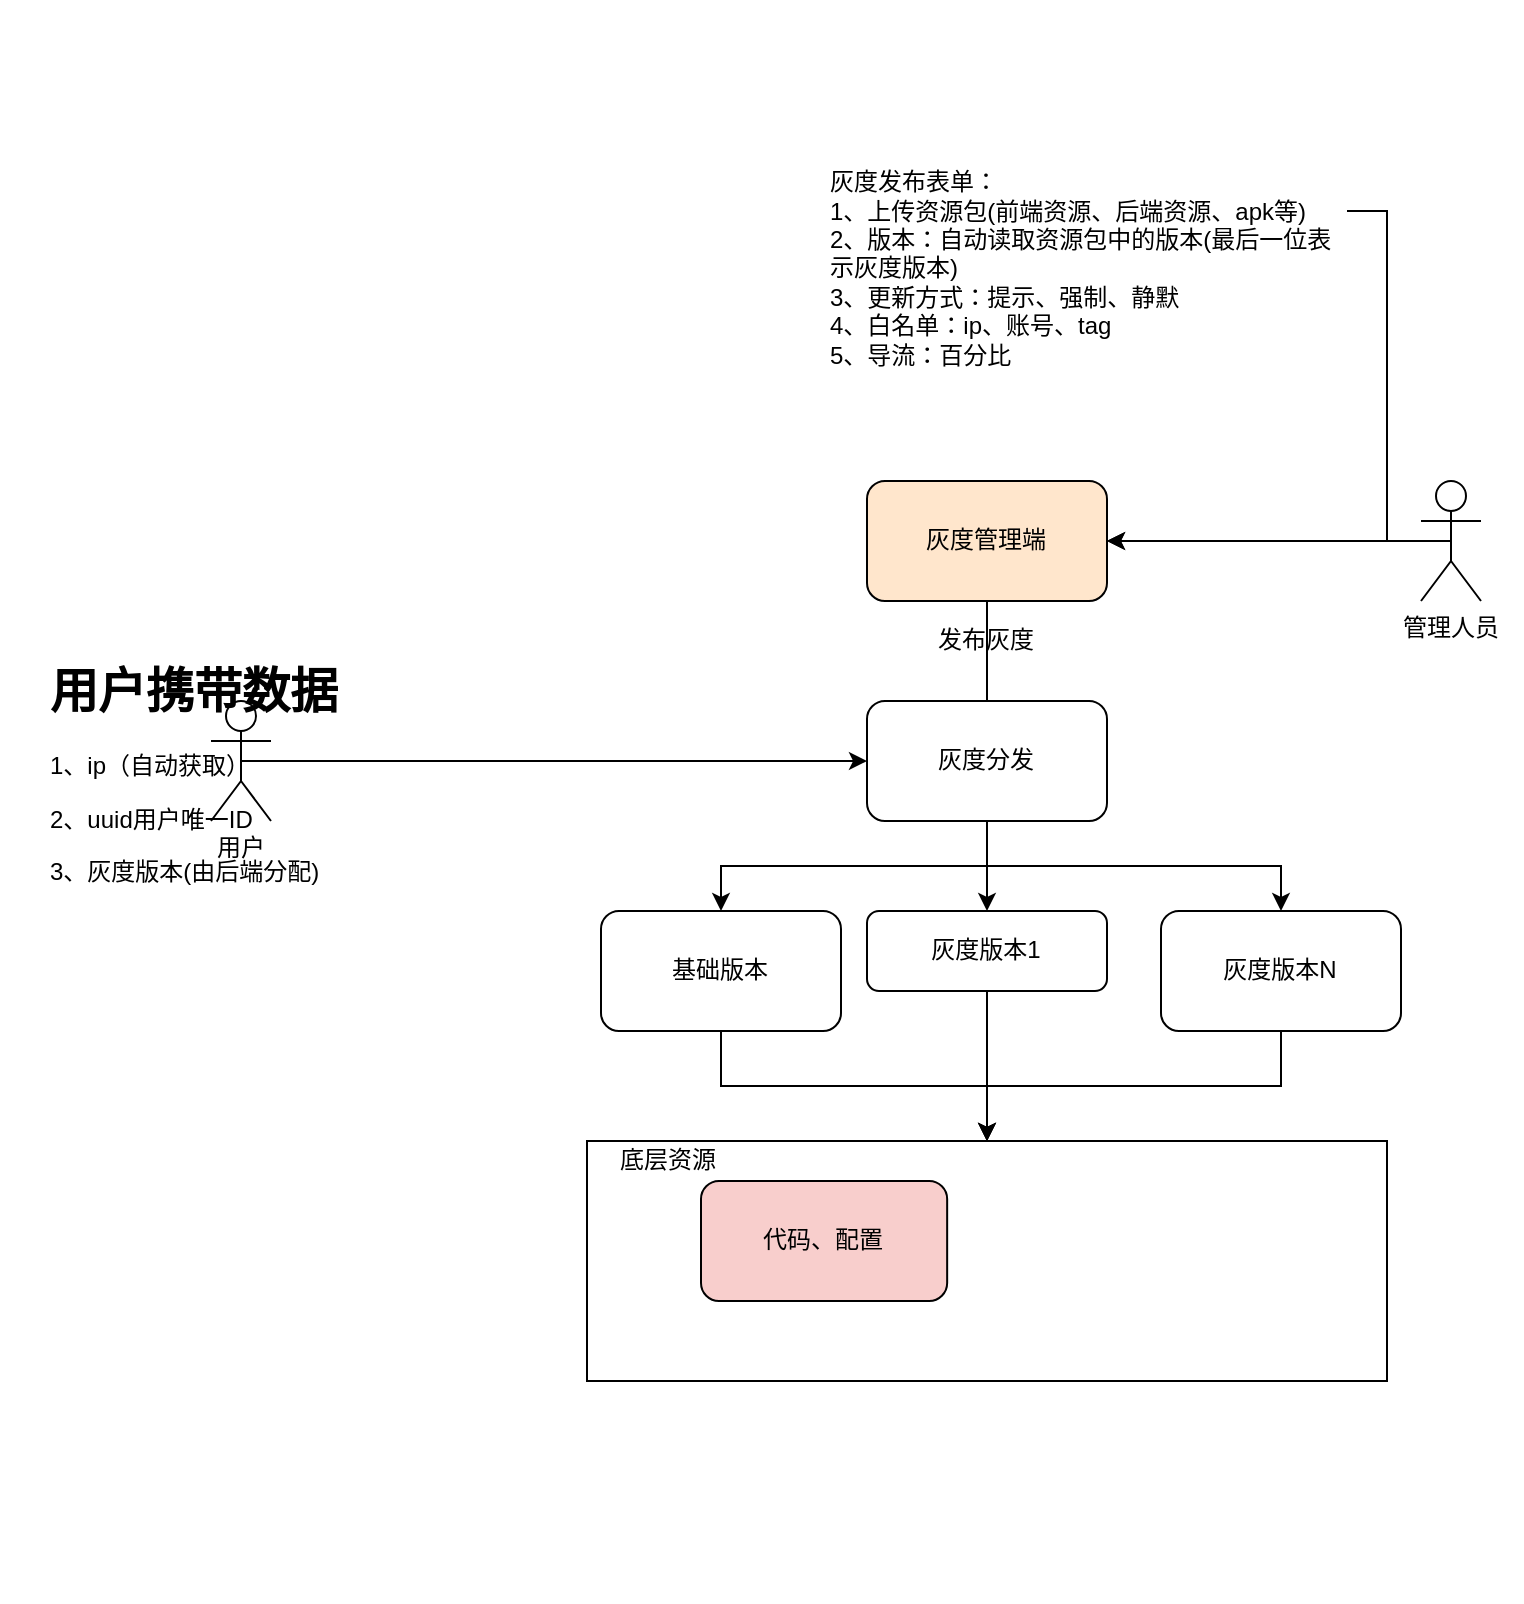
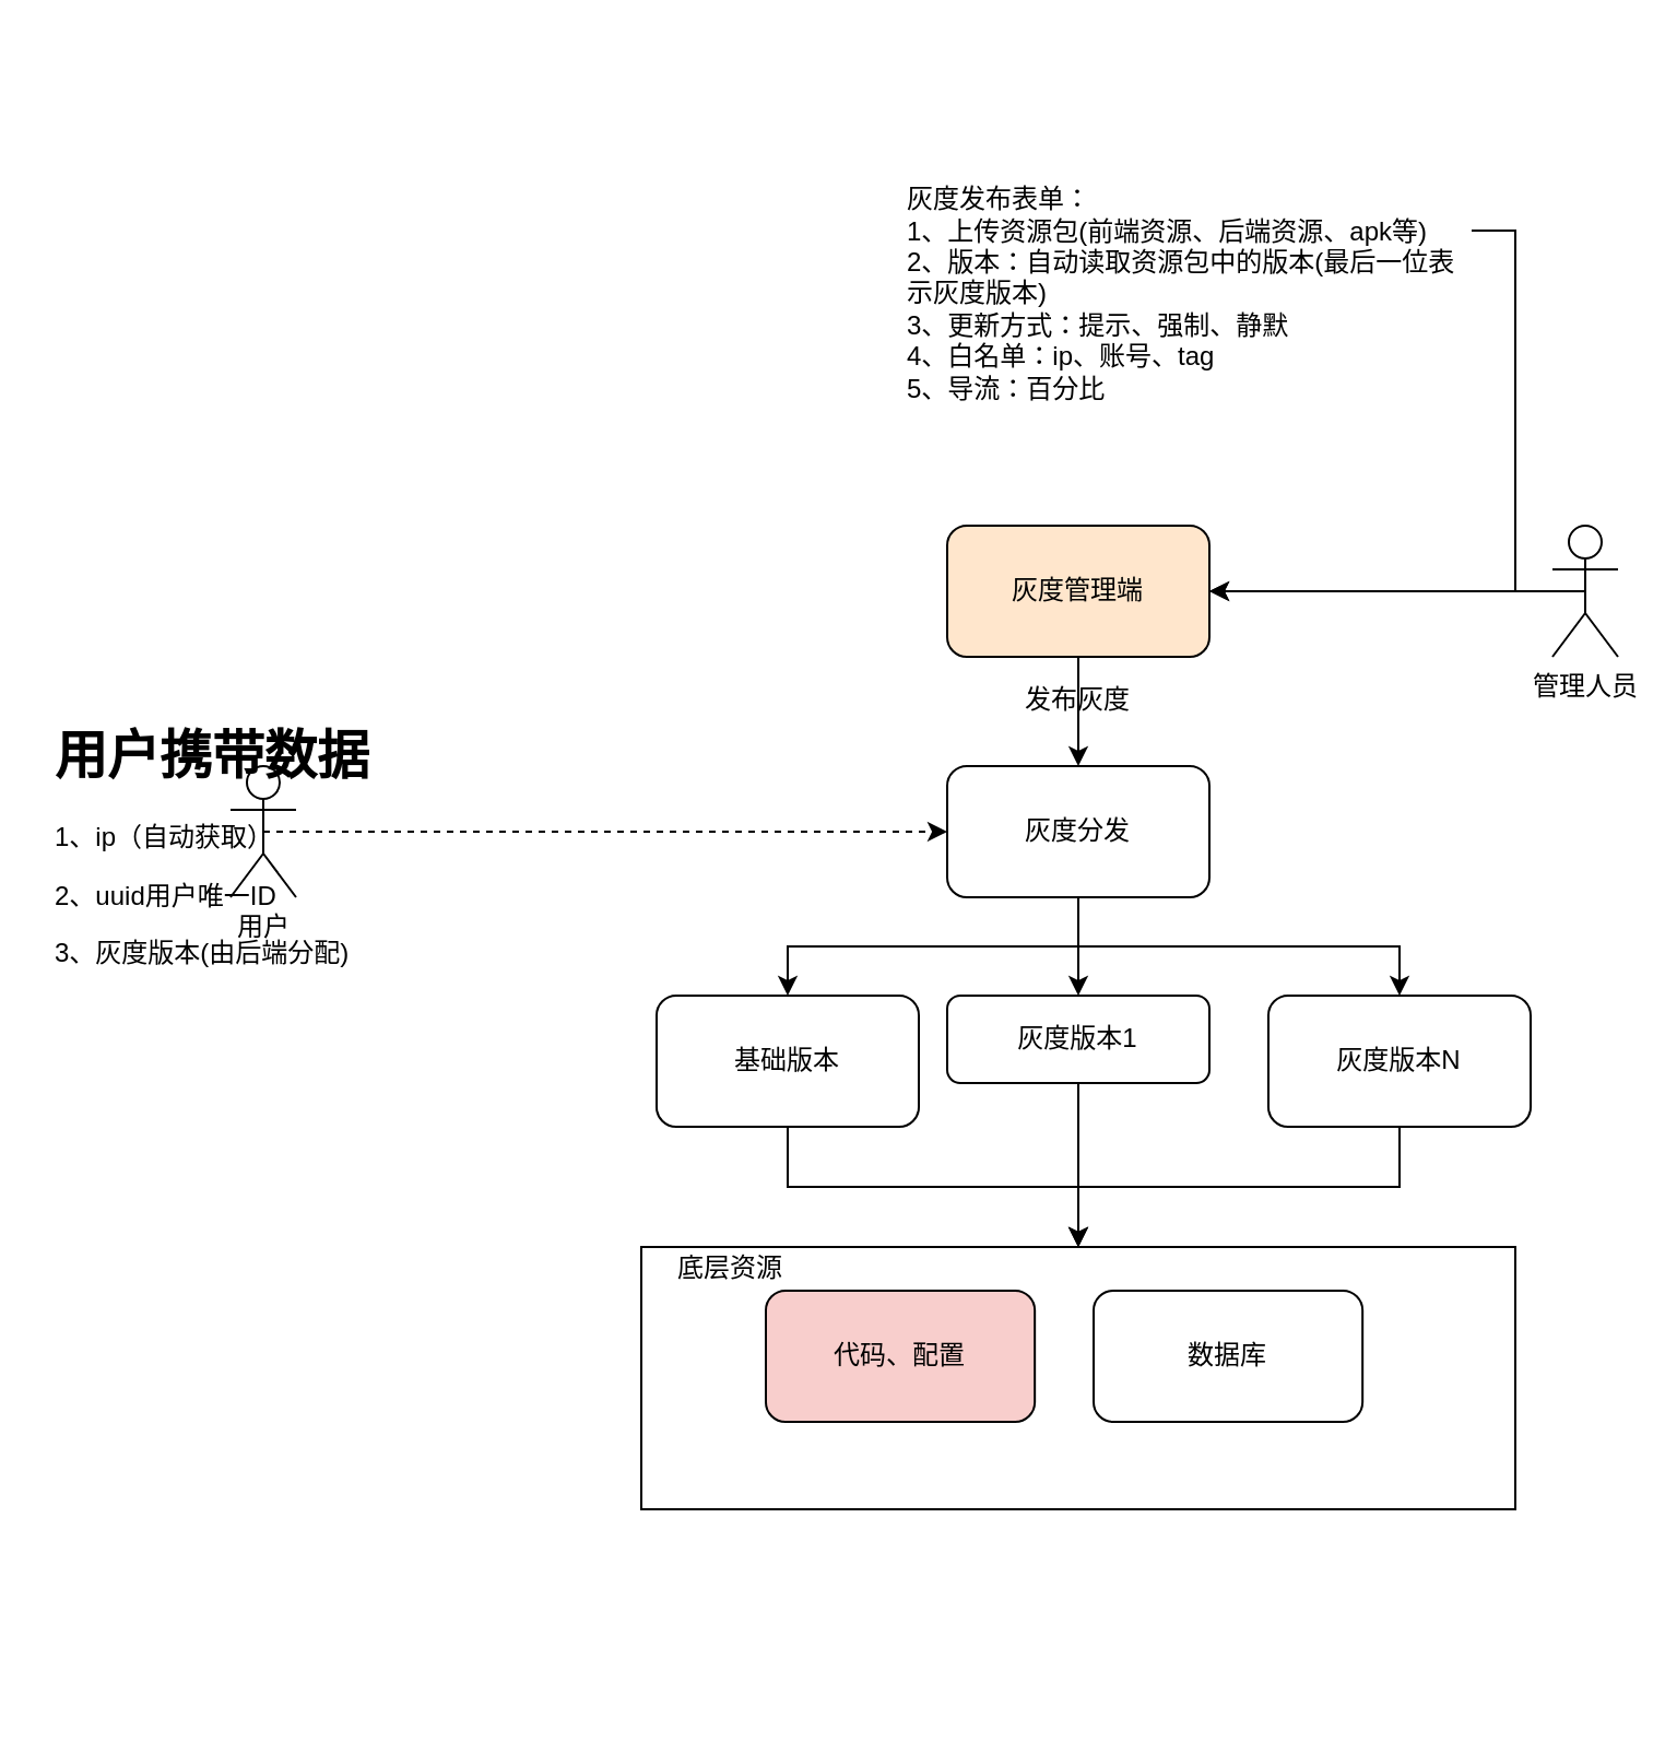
- <mxCell id="19" value="" style="edgeStyle=orthogonalEdgeStyle;rounded=0;orthogonalLoop=1;jettySize=auto;html=1;endArrow=none;" edge="1" parent="1" source="20" target="5"><mxGeometry relative="1" as="geometry" /></mxCell>
+ <mxCell id="19" value="" style="edgeStyle=orthogonalEdgeStyle;rounded=0;orthogonalLoop=1;jettySize=auto;html=1;" edge="1" parent="1" source="20" target="5"><mxGeometry relative="1" as="geometry" /></mxCell>
- <mxCell id="17" style="edgeStyle=orthogonalEdgeStyle;rounded=0;orthogonalLoop=1;jettySize=auto;html=1;exitX=0.5;exitY=0.5;exitDx=0;exitDy=0;exitPerimeter=0;entryX=0;entryY=0.5;entryDx=0;entryDy=0;" edge="1" parent="1" source="18" target="5"><mxGeometry relative="1" as="geometry" /></mxCell>
+ <mxCell id="17" style="edgeStyle=orthogonalEdgeStyle;rounded=0;orthogonalLoop=1;jettySize=auto;html=1;exitX=0.5;exitY=0.5;exitDx=0;exitDy=0;exitPerimeter=0;entryX=0;entryY=0.5;entryDx=0;entryDy=0;dashed=1;" edge="1" parent="1" source="18" target="5"><mxGeometry relative="1" as="geometry" /></mxCell>
+ <mxCell id="14" value="数据库" style="whiteSpace=wrap;html=1;rounded=1;" vertex="1" parent="12"><mxGeometry x="234.002" y="20" width="123.077" height="60" as="geometry" /></mxCell>
